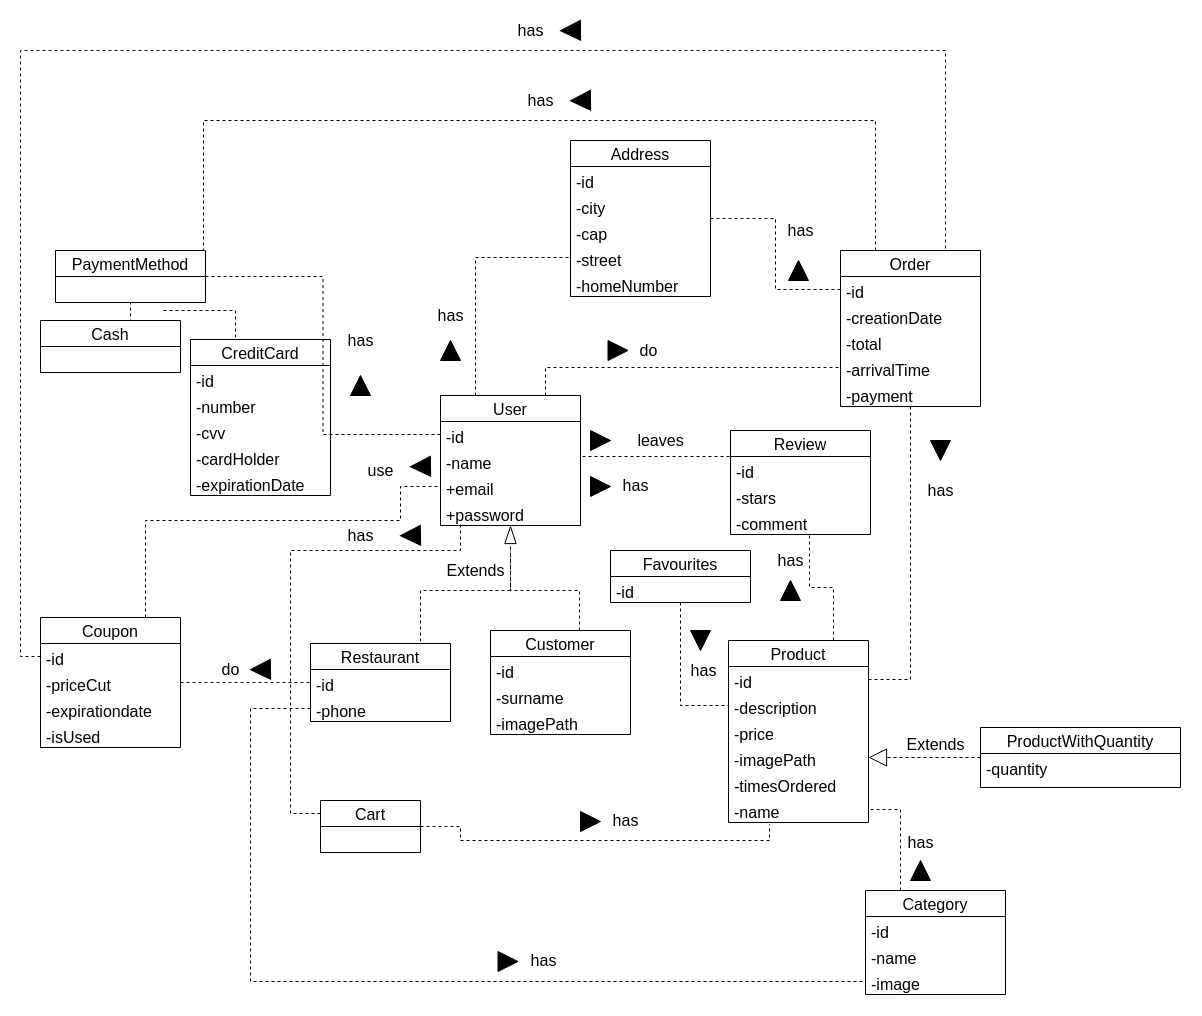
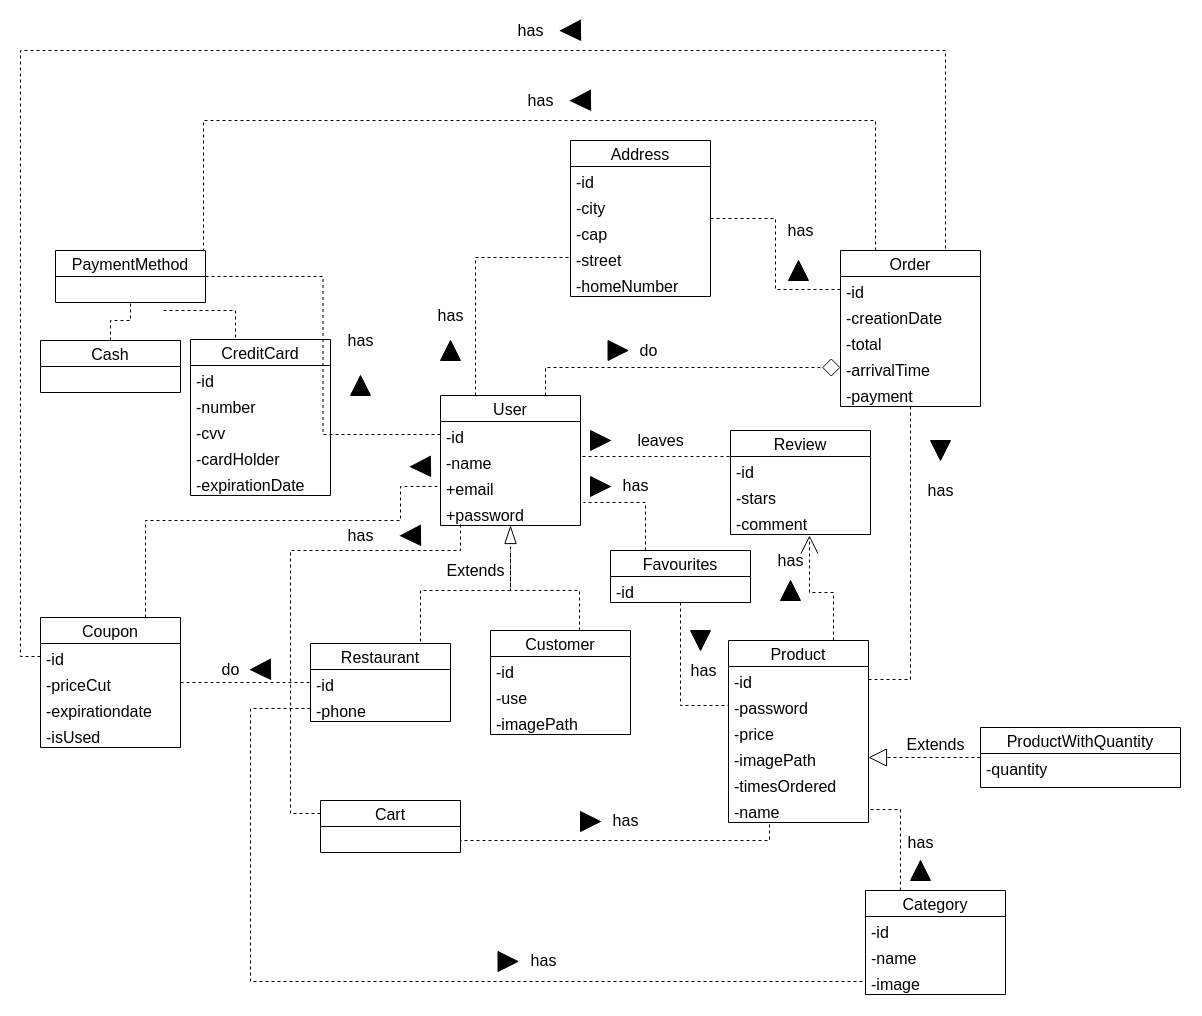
- <mxCell id="69" value="Cash" style="swimlane;fontStyle=0;childLayout=stackLayout;horizontal=1;startSize=26;fillColor=none;horizontalStack=0;resizeParent=1;resizeParentMax=0;resizeLast=0;collapsible=1;marginBottom=0;fontSize=16;" parent="1" vertex="1"><mxGeometry x="40" y="320" width="140" height="52" as="geometry" /></mxCell>
+ <mxCell id="69" value="Cash" style="swimlane;fontStyle=0;childLayout=stackLayout;horizontal=1;startSize=26;fillColor=none;horizontalStack=0;resizeParent=1;resizeParentMax=0;resizeLast=0;collapsible=1;marginBottom=0;fontSize=16;" parent="1" vertex="1"><mxGeometry x="40" y="340" width="140" height="52" as="geometry" /></mxCell>
- <mxCell id="6" style="edgeStyle=orthogonalEdgeStyle;rounded=0;orthogonalLoop=1;jettySize=auto;html=1;exitX=0.75;exitY=0;exitDx=0;exitDy=0;entryX=0;entryY=0.5;entryDx=0;entryDy=0;dashed=1;fontSize=16;endArrow=none;endFill=0;endSize=16;strokeWidth=1;" parent="1" source="8" target="41" edge="1"><mxGeometry relative="1" as="geometry" /></mxCell>
+ <mxCell id="6" style="edgeStyle=orthogonalEdgeStyle;rounded=0;orthogonalLoop=1;jettySize=auto;html=1;exitX=0.75;exitY=0;exitDx=0;exitDy=0;entryX=0;entryY=0.5;entryDx=0;entryDy=0;dashed=1;fontSize=16;endArrow=diamond;endFill=0;endSize=16;strokeWidth=1;" parent="1" source="8" target="41" edge="1"><mxGeometry relative="1" as="geometry" /></mxCell>
- <mxCell id="101" value="use" style="text;html=1;align=center;verticalAlign=middle;resizable=0;points=[];autosize=1;strokeColor=none;fillColor=none;fontSize=16;" parent="1" vertex="1"><mxGeometry x="360" y="460" width="40" height="20" as="geometry" /></mxCell>
+ <mxCell id="81" style="edgeStyle=orthogonalEdgeStyle;rounded=0;orthogonalLoop=1;jettySize=auto;html=1;exitX=0.25;exitY=0;exitDx=0;exitDy=0;entryX=1.021;entryY=0.115;entryDx=0;entryDy=0;entryPerimeter=0;dashed=1;fontSize=16;endArrow=none;endFill=0;endSize=16;strokeWidth=1;" parent="1" source="83" target="12" edge="1"><mxGeometry relative="1" as="geometry" /></mxCell>
- <mxCell id="26" style="edgeStyle=orthogonalEdgeStyle;rounded=0;orthogonalLoop=1;jettySize=auto;html=1;exitX=0.75;exitY=0;exitDx=0;exitDy=0;entryX=0.564;entryY=1.038;entryDx=0;entryDy=0;entryPerimeter=0;dashed=1;fontSize=16;endArrow=none;endFill=0;endSize=16;strokeWidth=1;" parent="1" source="27" target="22" edge="1"><mxGeometry relative="1" as="geometry" /></mxCell>
+ <mxCell id="26" style="edgeStyle=orthogonalEdgeStyle;rounded=0;orthogonalLoop=1;jettySize=auto;html=1;exitX=0.75;exitY=0;exitDx=0;exitDy=0;entryX=0.564;entryY=1.038;entryDx=0;entryDy=0;entryPerimeter=0;dashed=1;fontSize=16;endArrow=open;endFill=0;endSize=16;strokeWidth=1;" parent="1" source="27" target="22" edge="1"><mxGeometry relative="1" as="geometry" /></mxCell>
- <mxCell id="16" value="-surname" style="text;strokeColor=none;fillColor=none;align=left;verticalAlign=top;spacingLeft=4;spacingRight=4;overflow=hidden;rotatable=0;points=[[0,0.5],[1,0.5]];portConstraint=eastwest;fontSize=16;" parent="14" vertex="1"><mxGeometry y="52" width="140" height="26" as="geometry" /></mxCell>
+ <mxCell id="16" value="-use" style="text;strokeColor=none;fillColor=none;align=left;verticalAlign=top;spacingLeft=4;spacingRight=4;overflow=hidden;rotatable=0;points=[[0,0.5],[1,0.5]];portConstraint=eastwest;fontSize=16;" parent="14" vertex="1"><mxGeometry y="52" width="140" height="26" as="geometry" /></mxCell>
- <mxCell id="29" value="-description" style="text;strokeColor=none;fillColor=none;align=left;verticalAlign=top;spacingLeft=4;spacingRight=4;overflow=hidden;rotatable=0;points=[[0,0.5],[1,0.5]];portConstraint=eastwest;fontSize=16;" parent="27" vertex="1"><mxGeometry y="52" width="140" height="26" as="geometry" /></mxCell>
+ <mxCell id="29" value="-password" style="text;strokeColor=none;fillColor=none;align=left;verticalAlign=top;spacingLeft=4;spacingRight=4;overflow=hidden;rotatable=0;points=[[0,0.5],[1,0.5]];portConstraint=eastwest;fontSize=16;" parent="27" vertex="1"><mxGeometry y="52" width="140" height="26" as="geometry" /></mxCell>
- <mxCell id="60" value="Cart" style="swimlane;fontStyle=0;childLayout=stackLayout;horizontal=1;startSize=26;fillColor=none;horizontalStack=0;resizeParent=1;resizeParentMax=0;resizeLast=0;collapsible=1;marginBottom=0;fontSize=16;" parent="1" vertex="1"><mxGeometry x="320" y="800" width="100" height="52" as="geometry" /></mxCell>
+ <mxCell id="60" value="Cart" style="swimlane;fontStyle=0;childLayout=stackLayout;horizontal=1;startSize=26;fillColor=none;horizontalStack=0;resizeParent=1;resizeParentMax=0;resizeLast=0;collapsible=1;marginBottom=0;fontSize=16;" parent="1" vertex="1"><mxGeometry x="320" y="800" width="140" height="52" as="geometry" /></mxCell>
